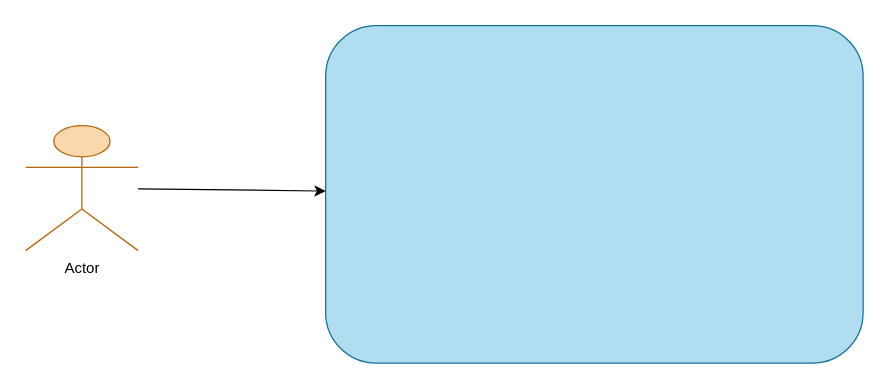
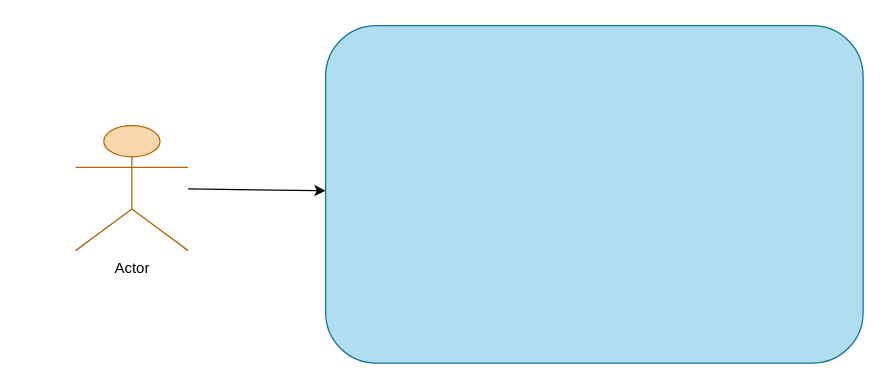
- <mxCell id="4" value="Actor" style="shape=umlActor;verticalLabelPosition=bottom;verticalAlign=top;html=1;outlineConnect=0;fillColor=#fad7ac;strokeColor=#b46504;" vertex="1" parent="1"><mxGeometry x="20" y="100" width="90" height="100" as="geometry" /></mxCell>
+ <mxCell id="4" value="Actor" style="shape=umlActor;verticalLabelPosition=bottom;verticalAlign=top;html=1;outlineConnect=0;fillColor=#fad7ac;strokeColor=#b46504;" vertex="1" parent="1"><mxGeometry x="60" y="100" width="90" height="100" as="geometry" /></mxCell>
